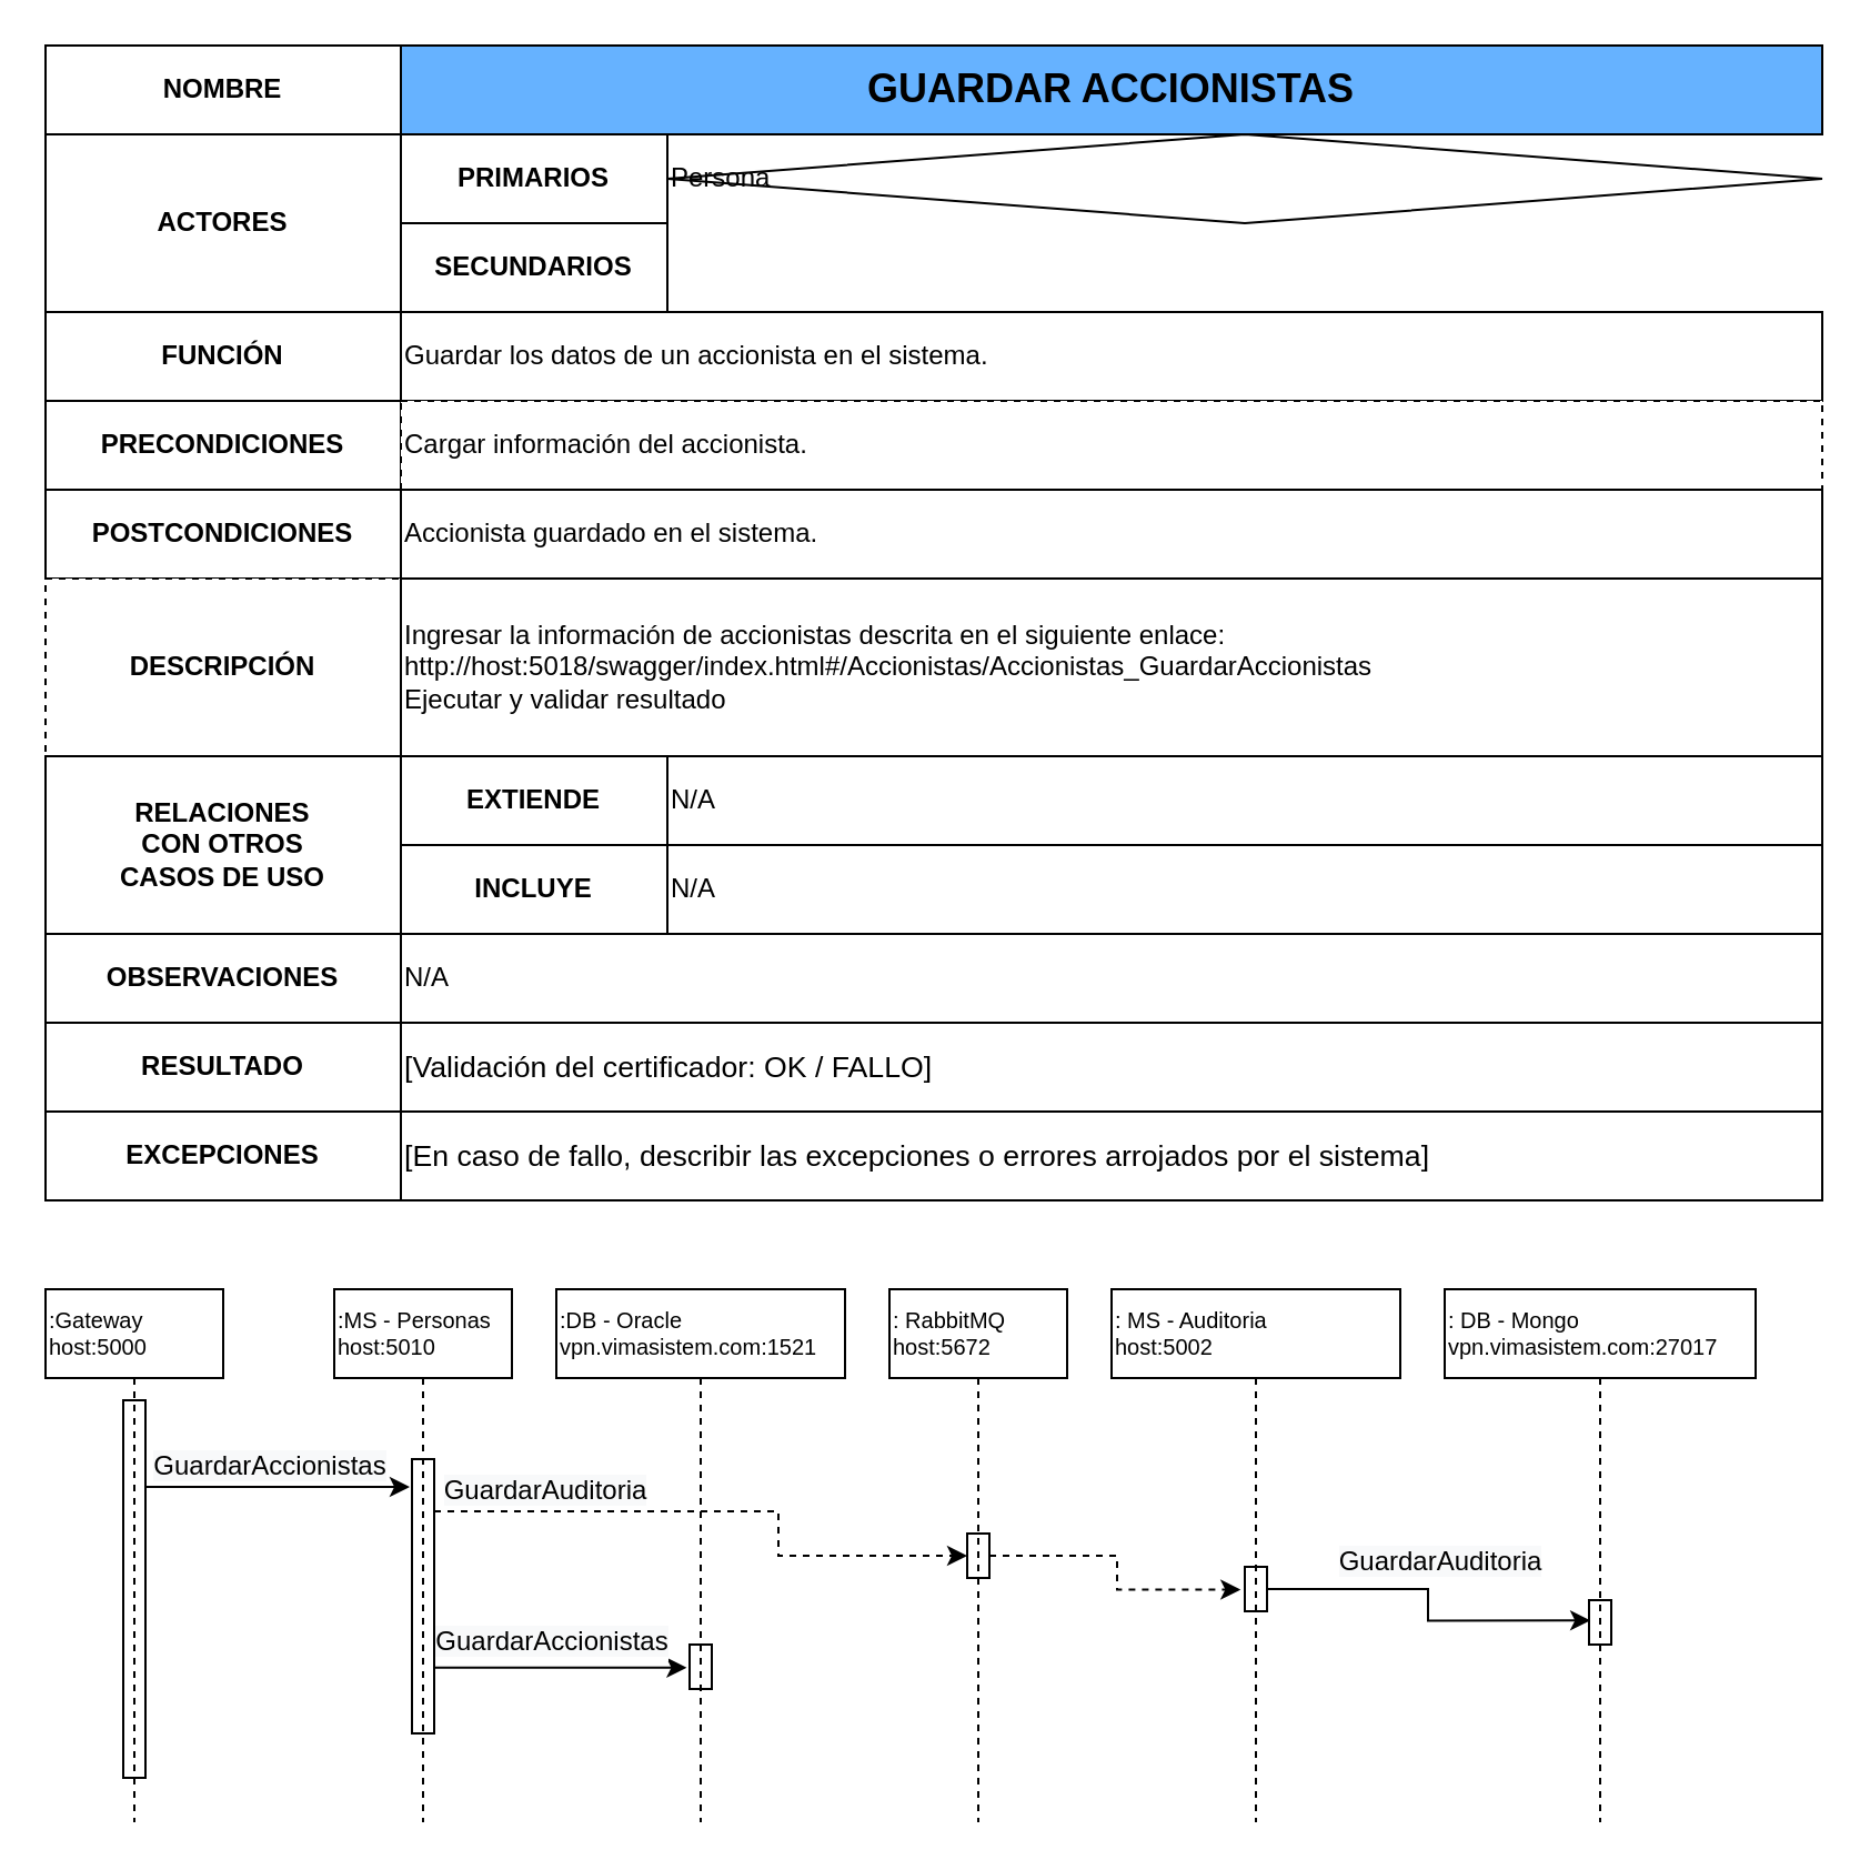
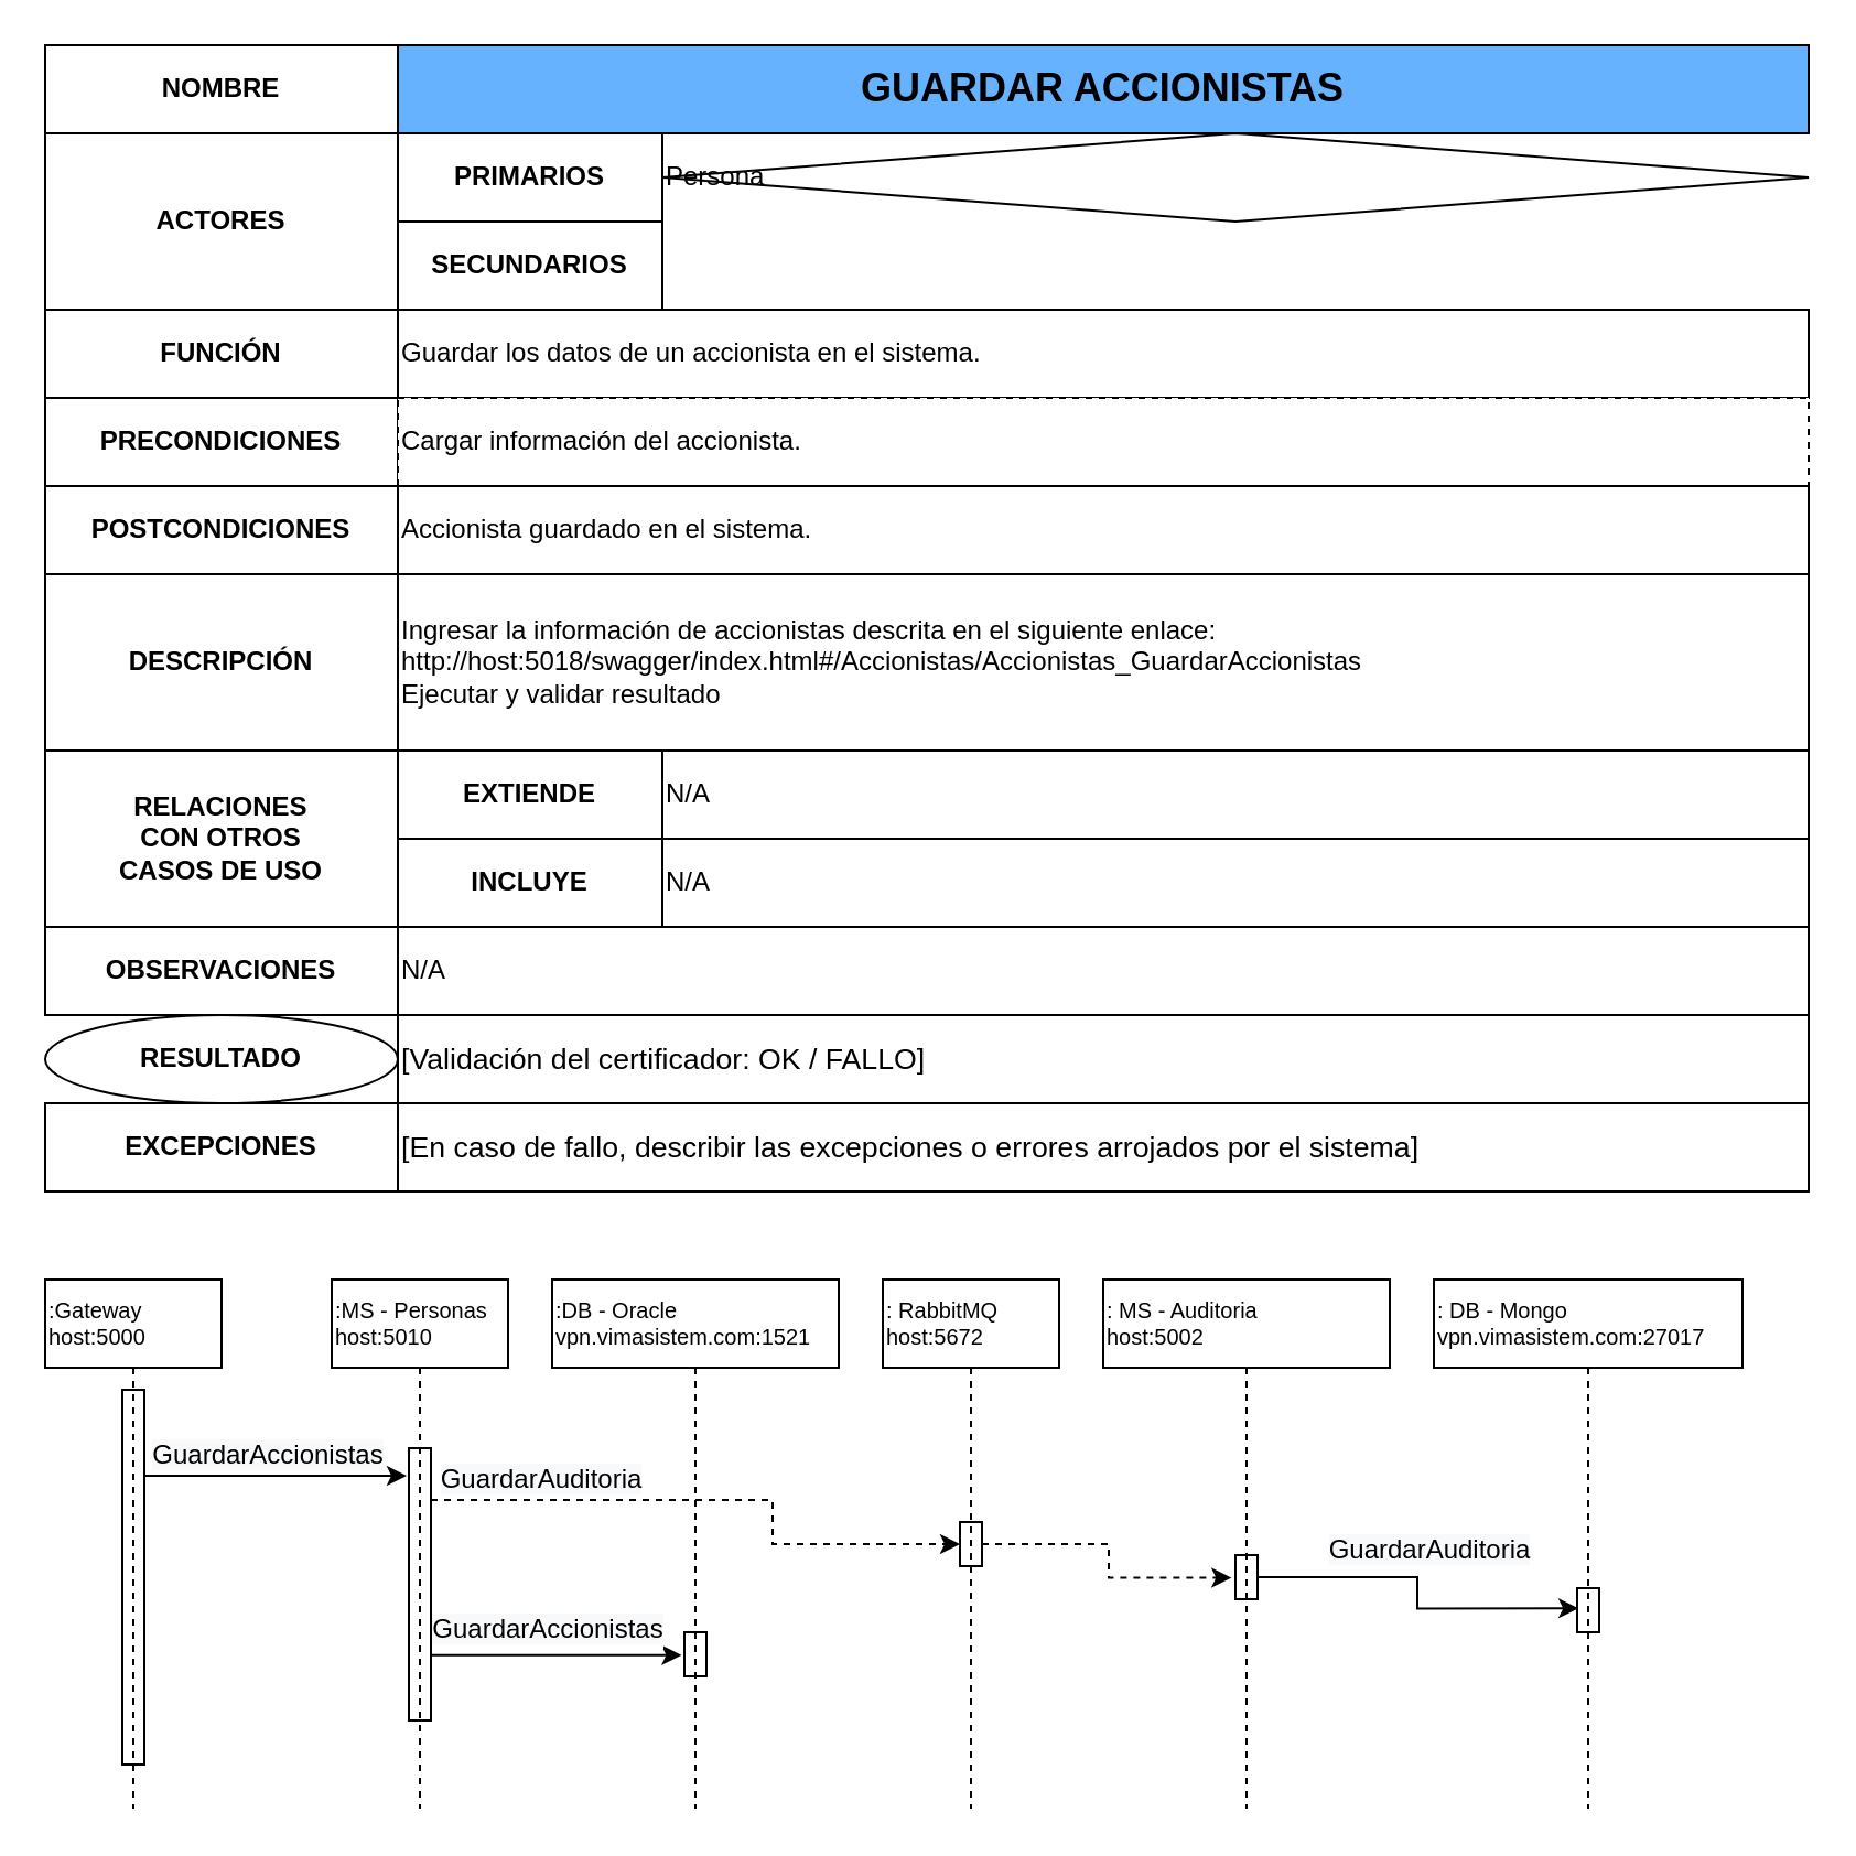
- <mxCell id="14" value="&lt;b&gt;DESCRIPCIÓN&lt;/b&gt;" style="rounded=0;whiteSpace=wrap;html=1;dashed=1;" parent="1" vertex="1"><mxGeometry y="260" width="160" height="80" as="geometry" x="20" /></mxCell>
+ <mxCell id="14" value="&lt;b&gt;DESCRIPCIÓN&lt;/b&gt;" style="rounded=0;whiteSpace=wrap;html=1;" parent="1" vertex="1"><mxGeometry y="260" width="160" height="80" as="geometry" x="20" /></mxCell>
- <mxCell id="23" value="&lt;b&gt;RESULTADO&lt;/b&gt;" style="rounded=0;whiteSpace=wrap;html=1;" parent="1" vertex="1"><mxGeometry y="460" width="160" height="40" as="geometry" x="20" /></mxCell>
+ <mxCell id="23" value="&lt;b&gt;RESULTADO&lt;/b&gt;" style="ellipse;whiteSpace=wrap;html=1;" parent="1" vertex="1"><mxGeometry y="460" width="160" height="40" as="geometry" x="20" /></mxCell>
